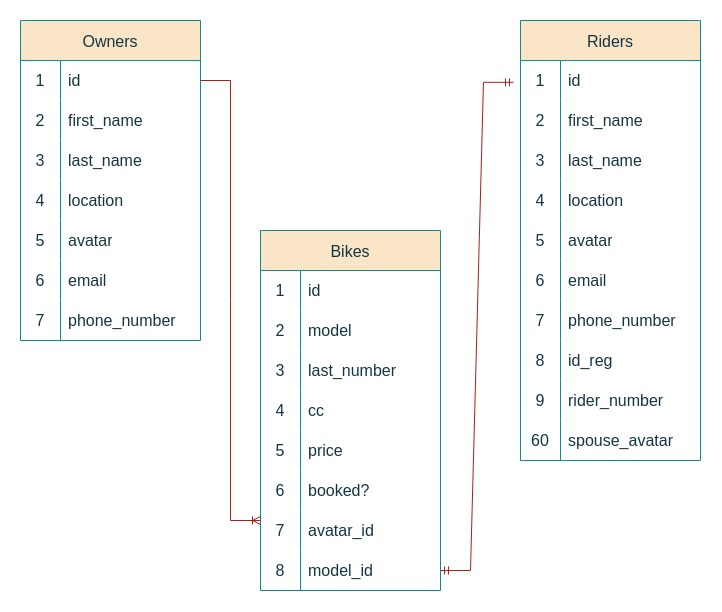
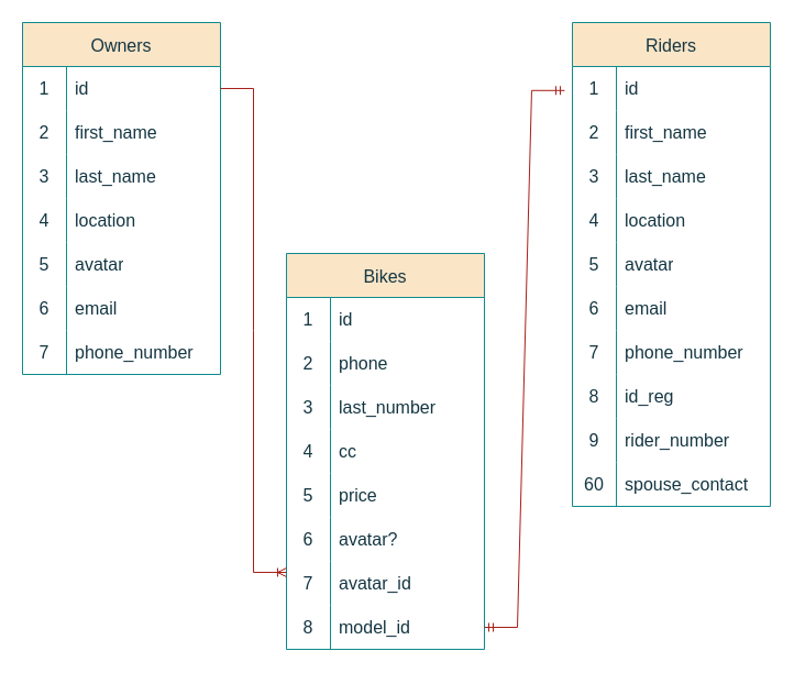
- <mxCell id="61" value="model" style="shape=partialRectangle;html=1;whiteSpace=wrap;connectable=0;fillColor=none;top=0;left=0;bottom=0;right=0;align=left;spacingLeft=6;overflow=hidden;strokeColor=#0F8B8D;fontSize=16;labelBackgroundColor=none;fontColor=#143642;" vertex="1" parent="59"><mxGeometry x="40" width="140" height="40" as="geometry"><mxRectangle width="140" height="40" as="alternateBounds" /></mxGeometry></mxCell>
+ <mxCell id="61" value="phone" style="shape=partialRectangle;html=1;whiteSpace=wrap;connectable=0;fillColor=none;top=0;left=0;bottom=0;right=0;align=left;spacingLeft=6;overflow=hidden;strokeColor=#0F8B8D;fontSize=16;labelBackgroundColor=none;fontColor=#143642;" vertex="1" parent="59"><mxGeometry x="40" width="140" height="40" as="geometry"><mxRectangle width="140" height="40" as="alternateBounds" /></mxGeometry></mxCell>
- <mxCell id="32" value="spouse_avatar" style="shape=partialRectangle;html=1;whiteSpace=wrap;connectable=0;fillColor=none;top=0;left=0;bottom=0;right=0;align=left;spacingLeft=6;overflow=hidden;strokeColor=#0F8B8D;fontSize=16;labelBackgroundColor=none;fontColor=#143642;" vertex="1" parent="30"><mxGeometry x="40" width="140" height="40" as="geometry"><mxRectangle width="140" height="40" as="alternateBounds" /></mxGeometry></mxCell>
+ <mxCell id="32" value="spouse_contact" style="shape=partialRectangle;html=1;whiteSpace=wrap;connectable=0;fillColor=none;top=0;left=0;bottom=0;right=0;align=left;spacingLeft=6;overflow=hidden;strokeColor=#0F8B8D;fontSize=16;labelBackgroundColor=none;fontColor=#143642;" vertex="1" parent="30"><mxGeometry x="40" width="140" height="40" as="geometry"><mxRectangle width="140" height="40" as="alternateBounds" /></mxGeometry></mxCell>
- <mxCell id="73" value="booked?" style="shape=partialRectangle;html=1;whiteSpace=wrap;connectable=0;fillColor=none;top=0;left=0;bottom=0;right=0;align=left;spacingLeft=6;overflow=hidden;strokeColor=#0F8B8D;fontSize=16;labelBackgroundColor=none;fontColor=#143642;" vertex="1" parent="71"><mxGeometry x="40" width="140" height="40" as="geometry"><mxRectangle width="140" height="40" as="alternateBounds" /></mxGeometry></mxCell>
+ <mxCell id="73" value="avatar?" style="shape=partialRectangle;html=1;whiteSpace=wrap;connectable=0;fillColor=none;top=0;left=0;bottom=0;right=0;align=left;spacingLeft=6;overflow=hidden;strokeColor=#0F8B8D;fontSize=16;labelBackgroundColor=none;fontColor=#143642;" vertex="1" parent="71"><mxGeometry x="40" width="140" height="40" as="geometry"><mxRectangle width="140" height="40" as="alternateBounds" /></mxGeometry></mxCell>
